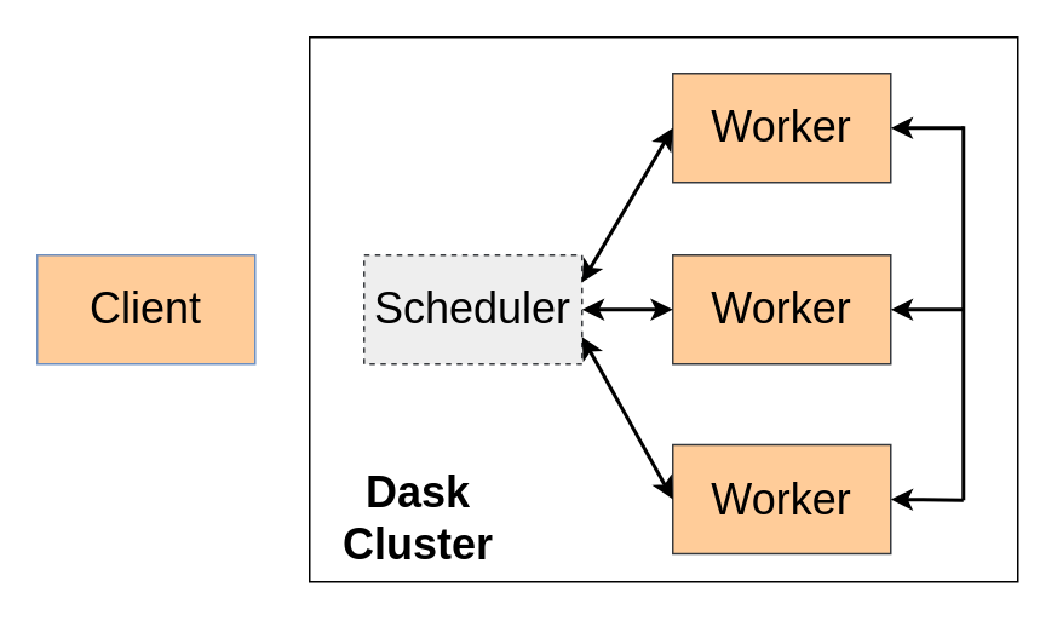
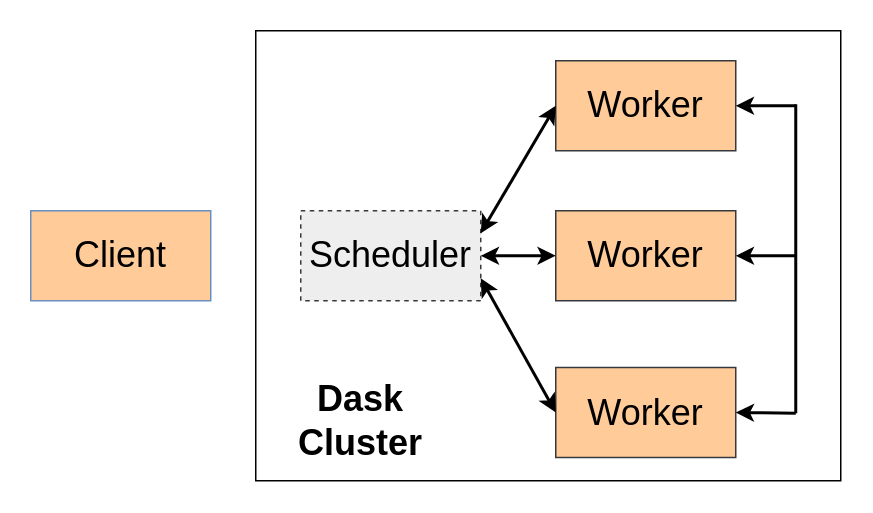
- <mxCell id="8" value="&lt;b&gt;Dask Cluster&lt;/b&gt;" style="text;html=1;strokeColor=none;fillColor=none;align=center;verticalAlign=middle;whiteSpace=wrap;rounded=0;fontFamily=Helvetica;fontSize=24;" vertex="1" parent="1"><mxGeometry x="180" y="260" width="100" height="50" as="geometry" /></mxCell>
+ <mxCell id="8" value="&lt;b&gt;Dask Cluster&lt;/b&gt;" style="text;html=1;strokeColor=none;fillColor=none;align=center;verticalAlign=middle;whiteSpace=wrap;rounded=0;fontFamily=Helvetica;fontSize=24;" vertex="1" parent="1"><mxGeometry x="190" y="255" width="100" height="50" as="geometry" /></mxCell>
